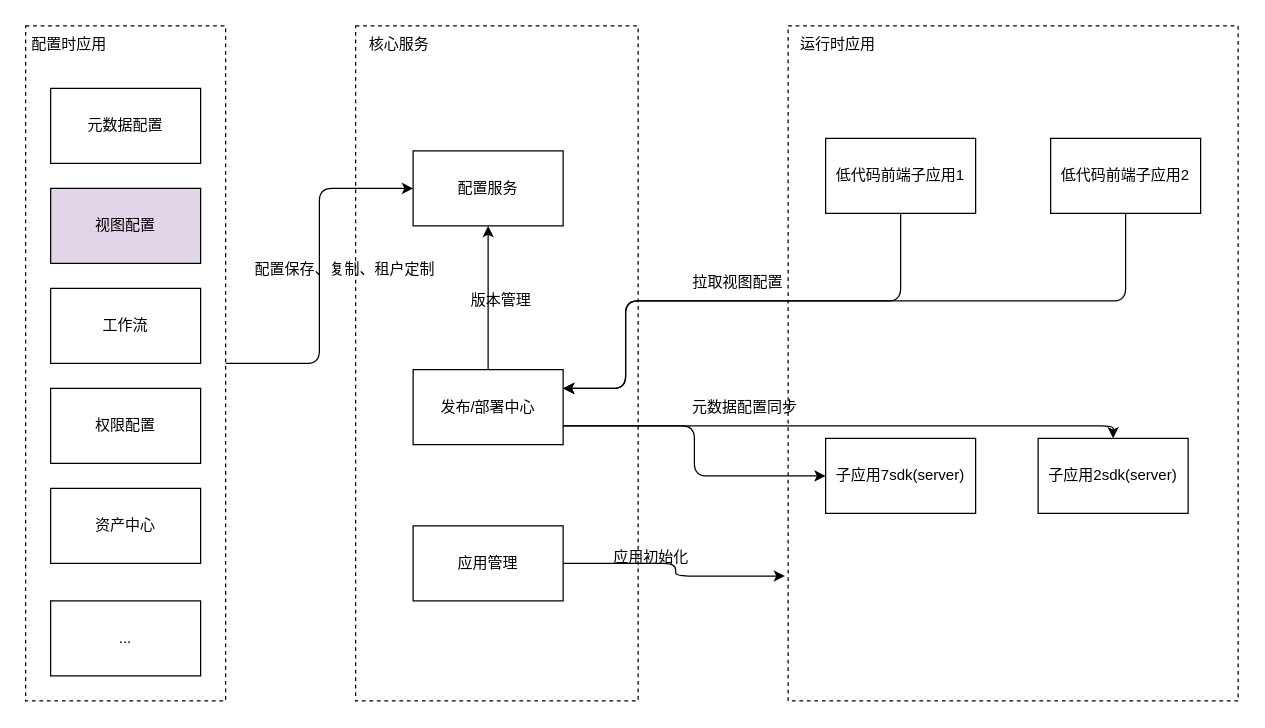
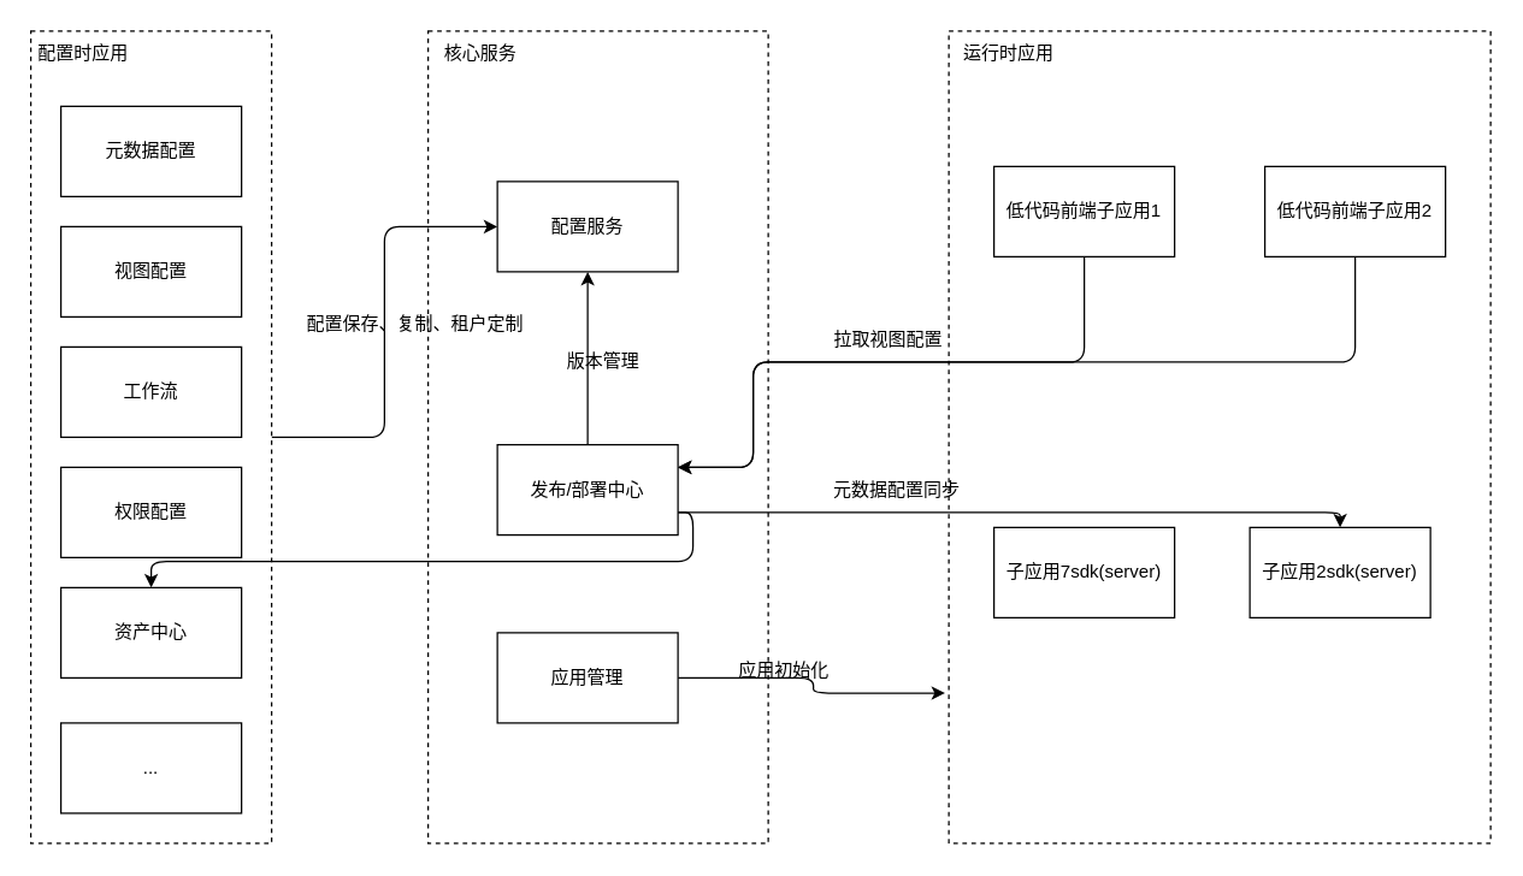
- <mxCell id="7" value="视图配置" style="rounded=0;whiteSpace=wrap;html=1;fillColor=#e1d5e7;" vertex="1" parent="1"><mxGeometry x="40" y="150" width="120" height="60" as="geometry" /></mxCell>
+ <mxCell id="7" value="视图配置" style="rounded=0;whiteSpace=wrap;html=1;" vertex="1" parent="1"><mxGeometry x="40" y="150" width="120" height="60" as="geometry" /></mxCell>
- <mxCell id="10" style="edgeStyle=orthogonalEdgeStyle;html=1;entryX=0;entryY=0.5;entryDx=0;entryDy=0;exitX=1;exitY=0.75;exitDx=0;exitDy=0;" edge="1" parent="1" source="13" target="21"><mxGeometry relative="1" as="geometry" /></mxCell>
+ <mxCell id="10" style="edgeStyle=orthogonalEdgeStyle;html=1;exitX=1;exitY=0.75;exitDx=0;exitDy=0;" edge="1" parent="1" source="13" target="17"><mxGeometry relative="1" as="geometry" /></mxCell>
